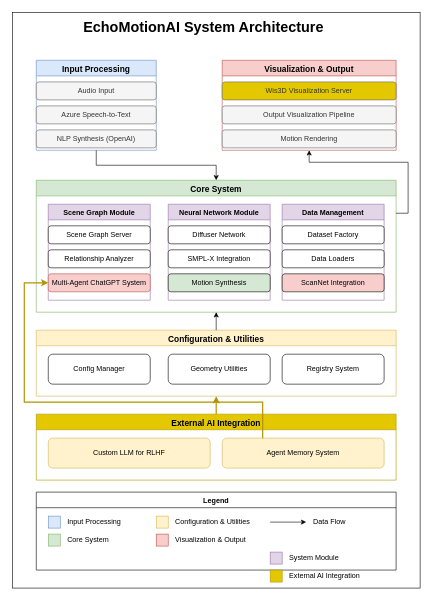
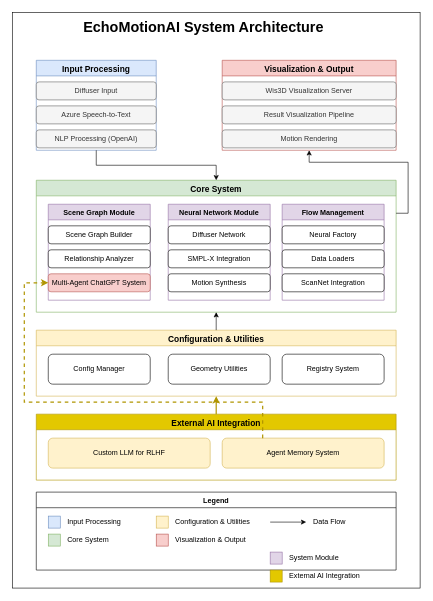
- <mxCell id="5" value="Audio Input" style="rounded=1;whiteSpace=wrap;html=1;fontSize=12;glass=0;strokeWidth=1;shadow=0;fillColor=#f5f5f5;fontColor=#333333;strokeColor=#666666;" parent="4" vertex="1"><mxGeometry y="36" width="200" height="30" as="geometry" /></mxCell>
+ <mxCell id="5" value="Diffuser Input" style="rounded=1;whiteSpace=wrap;html=1;fontSize=12;glass=0;strokeWidth=1;shadow=0;fillColor=#f5f5f5;fontColor=#333333;strokeColor=#666666;" parent="4" vertex="1"><mxGeometry y="36" width="200" height="30" as="geometry" /></mxCell>
- <mxCell id="29" value="Wis3D Visualization Server" style="rounded=1;whiteSpace=wrap;html=1;fontSize=12;glass=0;strokeWidth=1;shadow=0;fillColor=#e3c800;fontColor=#333333;strokeColor=#666666;" parent="28" vertex="1"><mxGeometry y="36" width="290" height="30" as="geometry" /></mxCell>
+ <mxCell id="29" value="Wis3D Visualization Server" style="rounded=1;whiteSpace=wrap;html=1;fontSize=12;glass=0;strokeWidth=1;shadow=0;fillColor=#f5f5f5;fontColor=#333333;strokeColor=#666666;" parent="28" vertex="1"><mxGeometry y="36" width="290" height="30" as="geometry" /></mxCell>
- <mxCell id="30" value="Output Visualization Pipeline" style="rounded=1;whiteSpace=wrap;html=1;fontSize=12;glass=0;strokeWidth=1;shadow=0;fillColor=#f5f5f5;fontColor=#333333;strokeColor=#666666;" parent="28" vertex="1"><mxGeometry y="76" width="290" height="30" as="geometry" /></mxCell>
+ <mxCell id="30" value="Result Visualization Pipeline" style="rounded=1;whiteSpace=wrap;html=1;fontSize=12;glass=0;strokeWidth=1;shadow=0;fillColor=#f5f5f5;fontColor=#333333;strokeColor=#666666;" parent="28" vertex="1"><mxGeometry y="76" width="290" height="30" as="geometry" /></mxCell>
- <mxCell id="7" value="NLP Synthesis (OpenAI)" style="rounded=1;whiteSpace=wrap;html=1;fontSize=12;glass=0;strokeWidth=1;shadow=0;fillColor=#f5f5f5;fontColor=#333333;strokeColor=#666666;" parent="4" vertex="1"><mxGeometry y="116" width="200" height="30" as="geometry" /></mxCell>
+ <mxCell id="7" value="NLP Processing (OpenAI)" style="rounded=1;whiteSpace=wrap;html=1;fontSize=12;glass=0;strokeWidth=1;shadow=0;fillColor=#f5f5f5;fontColor=#333333;strokeColor=#666666;" parent="4" vertex="1"><mxGeometry y="116" width="200" height="30" as="geometry" /></mxCell>
- <mxCell id="17" value="Data Management" style="swimlane;fontStyle=1;align=center;verticalAlign=top;childLayout=stackLayout;horizontal=1;startSize=26;horizontalStack=0;resizeParent=1;resizeParentMax=0;resizeLast=0;collapsible=0;marginBottom=0;fontSize=12;fillColor=#e1d5e7;strokeColor=#9673a6;" parent="8" vertex="1"><mxGeometry x="410" y="40" width="170" height="160" as="geometry" /></mxCell>
+ <mxCell id="17" value="Flow Management" style="swimlane;fontStyle=1;align=center;verticalAlign=top;childLayout=stackLayout;horizontal=1;startSize=26;horizontalStack=0;resizeParent=1;resizeParentMax=0;resizeLast=0;collapsible=0;marginBottom=0;fontSize=12;fillColor=#e1d5e7;strokeColor=#9673a6;" parent="8" vertex="1"><mxGeometry x="410" y="40" width="170" height="160" as="geometry" /></mxCell>
- <mxCell id="10" value="Scene Graph Server" style="rounded=1;whiteSpace=wrap;html=1;fontSize=12;glass=0;strokeWidth=1;shadow=0;" parent="9" vertex="1"><mxGeometry y="36" width="170" height="30" as="geometry" /></mxCell>
+ <mxCell id="10" value="Scene Graph Builder" style="rounded=1;whiteSpace=wrap;html=1;fontSize=12;glass=0;strokeWidth=1;shadow=0;" parent="9" vertex="1"><mxGeometry y="36" width="170" height="30" as="geometry" /></mxCell>
- <mxCell id="18" value="Dataset Factory" style="rounded=1;whiteSpace=wrap;html=1;fontSize=12;glass=0;strokeWidth=1;shadow=0;" parent="17" vertex="1"><mxGeometry y="36" width="170" height="30" as="geometry" /></mxCell>
+ <mxCell id="18" value="Neural Factory" style="rounded=1;whiteSpace=wrap;html=1;fontSize=12;glass=0;strokeWidth=1;shadow=0;" parent="17" vertex="1"><mxGeometry y="36" width="170" height="30" as="geometry" /></mxCell>
- <mxCell id="16" value="Motion Synthesis" style="rounded=1;whiteSpace=wrap;html=1;fontSize=12;glass=0;strokeWidth=1;shadow=0;fillColor=#d5e8d4;" parent="13" vertex="1"><mxGeometry y="116" width="170" height="30" as="geometry" /></mxCell>
+ <mxCell id="16" value="Motion Synthesis" style="rounded=1;whiteSpace=wrap;html=1;fontSize=12;glass=0;strokeWidth=1;shadow=0;" parent="13" vertex="1"><mxGeometry y="116" width="170" height="30" as="geometry" /></mxCell>
- <mxCell id="20" value="ScanNet Integration" style="rounded=1;whiteSpace=wrap;html=1;fontSize=12;glass=0;strokeWidth=1;shadow=0;fillColor=#f8cecc;" parent="17" vertex="1"><mxGeometry y="116" width="170" height="30" as="geometry" /></mxCell>
+ <mxCell id="20" value="ScanNet Integration" style="rounded=1;whiteSpace=wrap;html=1;fontSize=12;glass=0;strokeWidth=1;shadow=0;" parent="17" vertex="1"><mxGeometry y="116" width="170" height="30" as="geometry" /></mxCell>
- <mxCell id="36" style="edgeStyle=orthogonalEdgeStyle;rounded=0;orthogonalLoop=1;jettySize=auto;html=1;exitX=0.25;exitY=0;exitDx=0;exitDy=0;entryX=0;entryY=0.5;entryDx=0;entryDy=0;startArrow=none;startFill=0;endArrow=classic;endFill=1;strokeColor=#B09500;strokeWidth=2;dashed=0;" parent="1" source="27" target="12" edge="1"><mxGeometry relative="1" as="geometry"><Array as="points"><mxPoint x="317" y="670" /><mxPoint x="40" y="670" /><mxPoint x="40" y="416" /></Array></mxGeometry></mxCell>
+ <mxCell id="36" style="edgeStyle=orthogonalEdgeStyle;rounded=0;orthogonalLoop=1;jettySize=auto;html=1;exitX=0.25;exitY=0;exitDx=0;exitDy=0;entryX=0;entryY=0.5;entryDx=0;entryDy=0;startArrow=none;startFill=0;endArrow=classic;endFill=1;strokeColor=#B09500;strokeWidth=2;dashed=1;" parent="1" source="27" target="12" edge="1"><mxGeometry relative="1" as="geometry"><Array as="points"><mxPoint x="317" y="670" /><mxPoint x="40" y="670" /><mxPoint x="40" y="416" /></Array></mxGeometry></mxCell>
